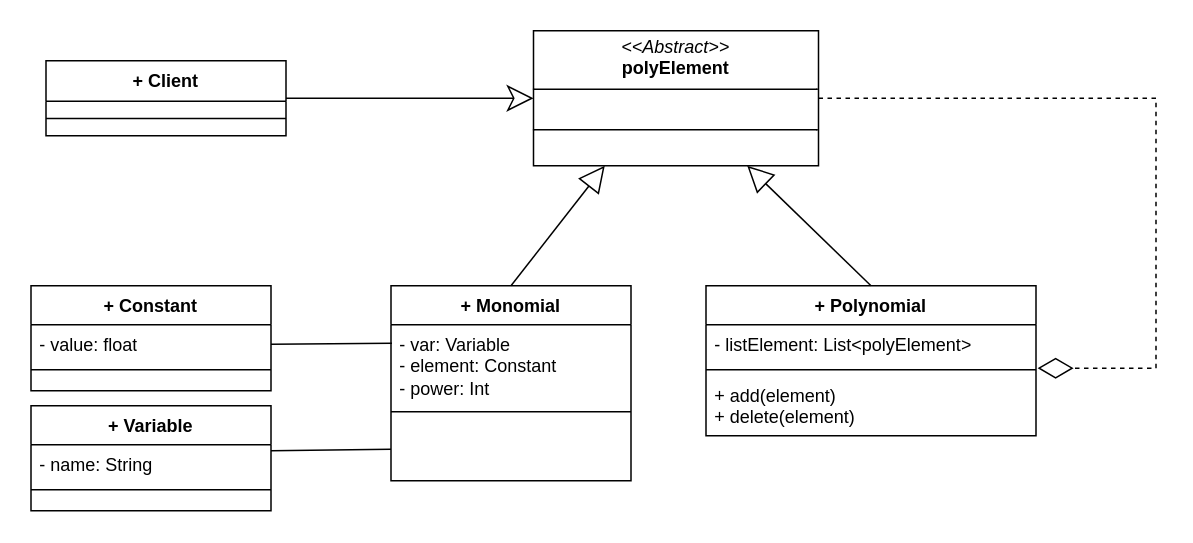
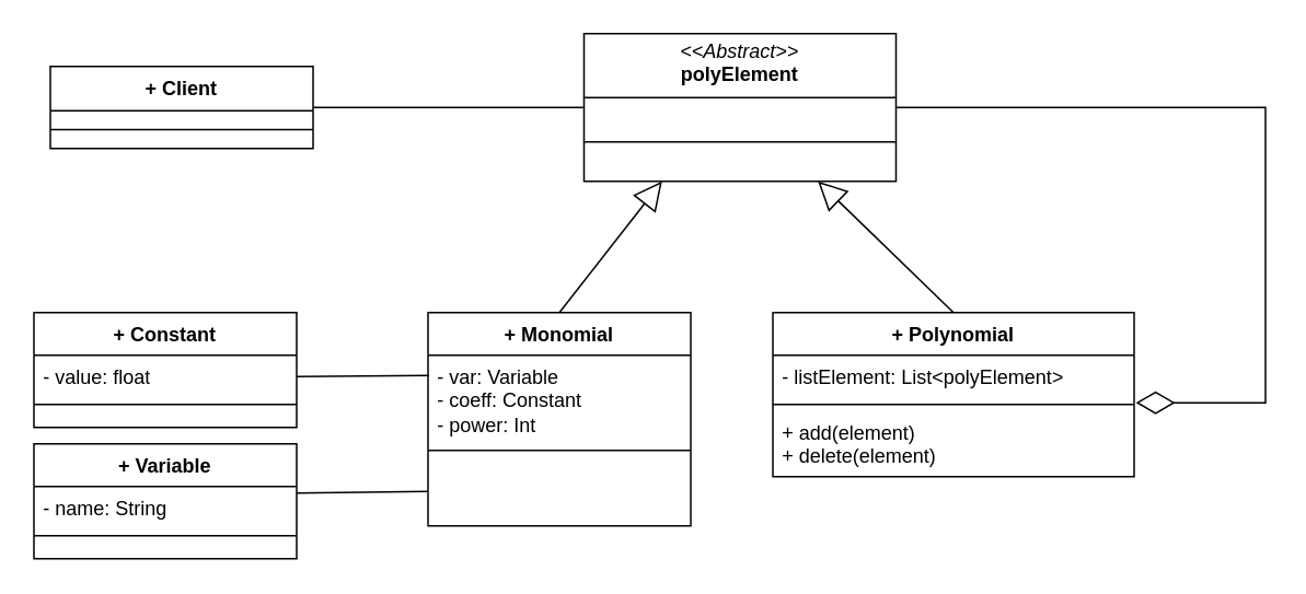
- <mxCell id="24" value="" style="endArrow=classic;endFill=0;endSize=15;html=1;rounded=0;exitX=1;exitY=0.5;exitDx=0;exitDy=0;entryX=0;entryY=0.5;entryDx=0;entryDy=0;startFill=0;" parent="1" source="20" target="3" edge="1"><mxGeometry width="160" relative="1" as="geometry"><mxPoint x="350" y="200" as="sourcePoint" /><mxPoint x="438" y="120" as="targetPoint" /></mxGeometry></mxCell>
+ <mxCell id="24" value="" style="endArrow=none;endFill=0;endSize=15;html=1;rounded=0;exitX=1;exitY=0.5;exitDx=0;exitDy=0;entryX=0;entryY=0.5;entryDx=0;entryDy=0;startFill=0;" parent="1" source="20" target="3" edge="1"><mxGeometry width="160" relative="1" as="geometry"><mxPoint x="350" y="200" as="sourcePoint" /><mxPoint x="438" y="120" as="targetPoint" /></mxGeometry></mxCell>
- <mxCell id="2" style="edgeStyle=orthogonalEdgeStyle;rounded=0;orthogonalLoop=1;jettySize=auto;html=1;entryX=1.005;entryY=1.114;entryDx=0;entryDy=0;entryPerimeter=0;endArrow=diamondThin;endFill=0;endSize=21;dashed=1;" parent="1" source="3" target="17" edge="1"><mxGeometry relative="1" as="geometry"><mxPoint x="770" y="240" as="targetPoint" /><Array as="points"><mxPoint x="770" y="65" /><mxPoint x="770" y="245" /></Array></mxGeometry></mxCell>
+ <mxCell id="2" style="edgeStyle=orthogonalEdgeStyle;rounded=0;orthogonalLoop=1;jettySize=auto;html=1;entryX=1.005;entryY=1.114;entryDx=0;entryDy=0;entryPerimeter=0;endArrow=diamondThin;endFill=0;endSize=21;" parent="1" source="3" target="17" edge="1"><mxGeometry relative="1" as="geometry"><mxPoint x="770" y="240" as="targetPoint" /><Array as="points"><mxPoint x="770" y="65" /><mxPoint x="770" y="245" /></Array></mxGeometry></mxCell>
- <mxCell id="13" value="- var: Variable&lt;div&gt;- element: Constant&lt;/div&gt;&lt;div&gt;- power: Int&lt;/div&gt;" style="text;strokeColor=none;fillColor=none;align=left;verticalAlign=top;spacingLeft=4;spacingRight=4;overflow=hidden;rotatable=0;points=[[0,0.5],[1,0.5]];portConstraint=eastwest;whiteSpace=wrap;html=1;" parent="12" vertex="1"><mxGeometry y="26" width="160" height="54" as="geometry" /></mxCell>
+ <mxCell id="13" value="- var: Variable&lt;div&gt;- coeff: Constant&lt;/div&gt;&lt;div&gt;- power: Int&lt;/div&gt;" style="text;strokeColor=none;fillColor=none;align=left;verticalAlign=top;spacingLeft=4;spacingRight=4;overflow=hidden;rotatable=0;points=[[0,0.5],[1,0.5]];portConstraint=eastwest;whiteSpace=wrap;html=1;" parent="12" vertex="1"><mxGeometry y="26" width="160" height="54" as="geometry" /></mxCell>
